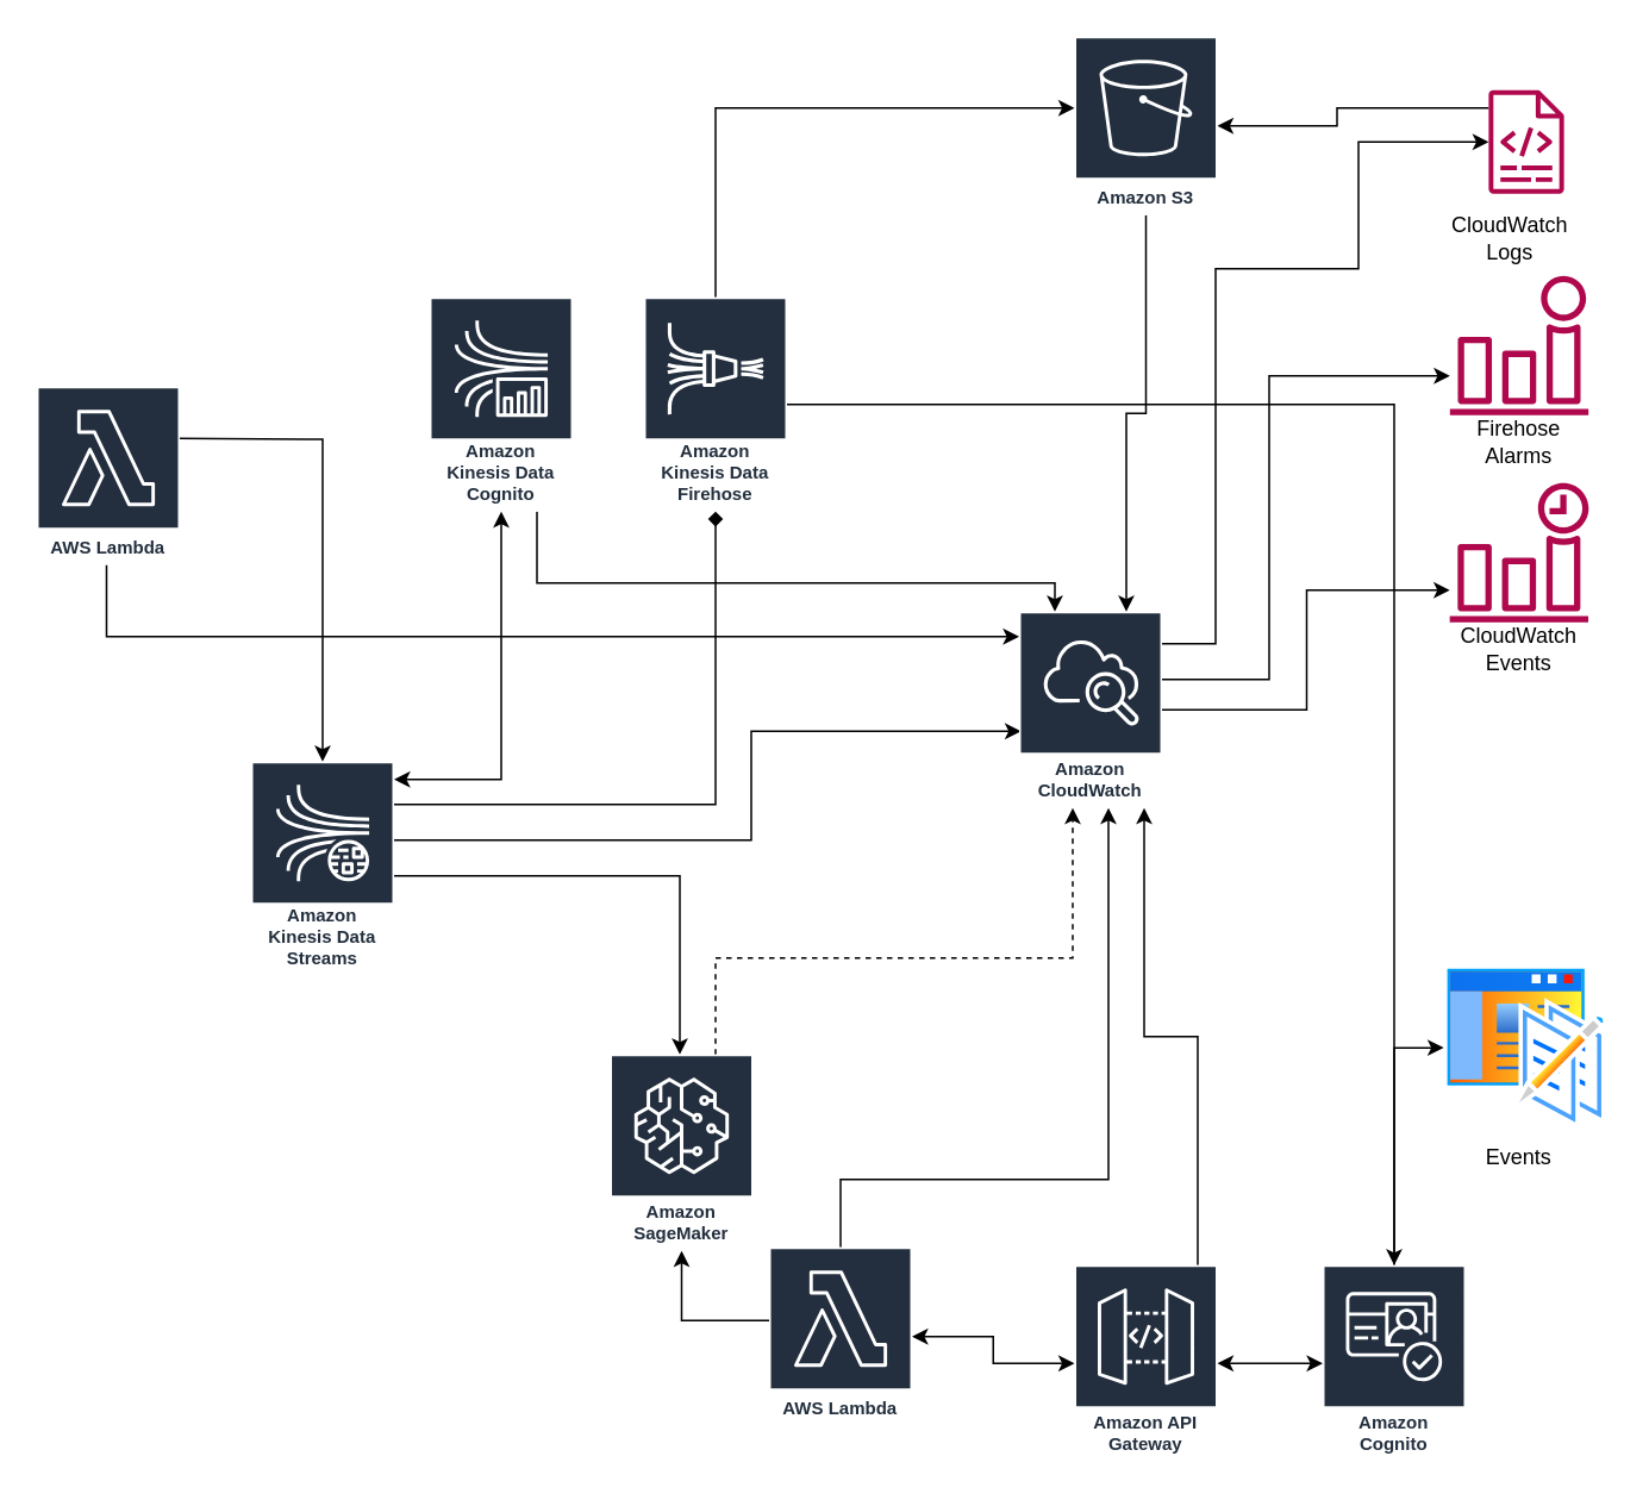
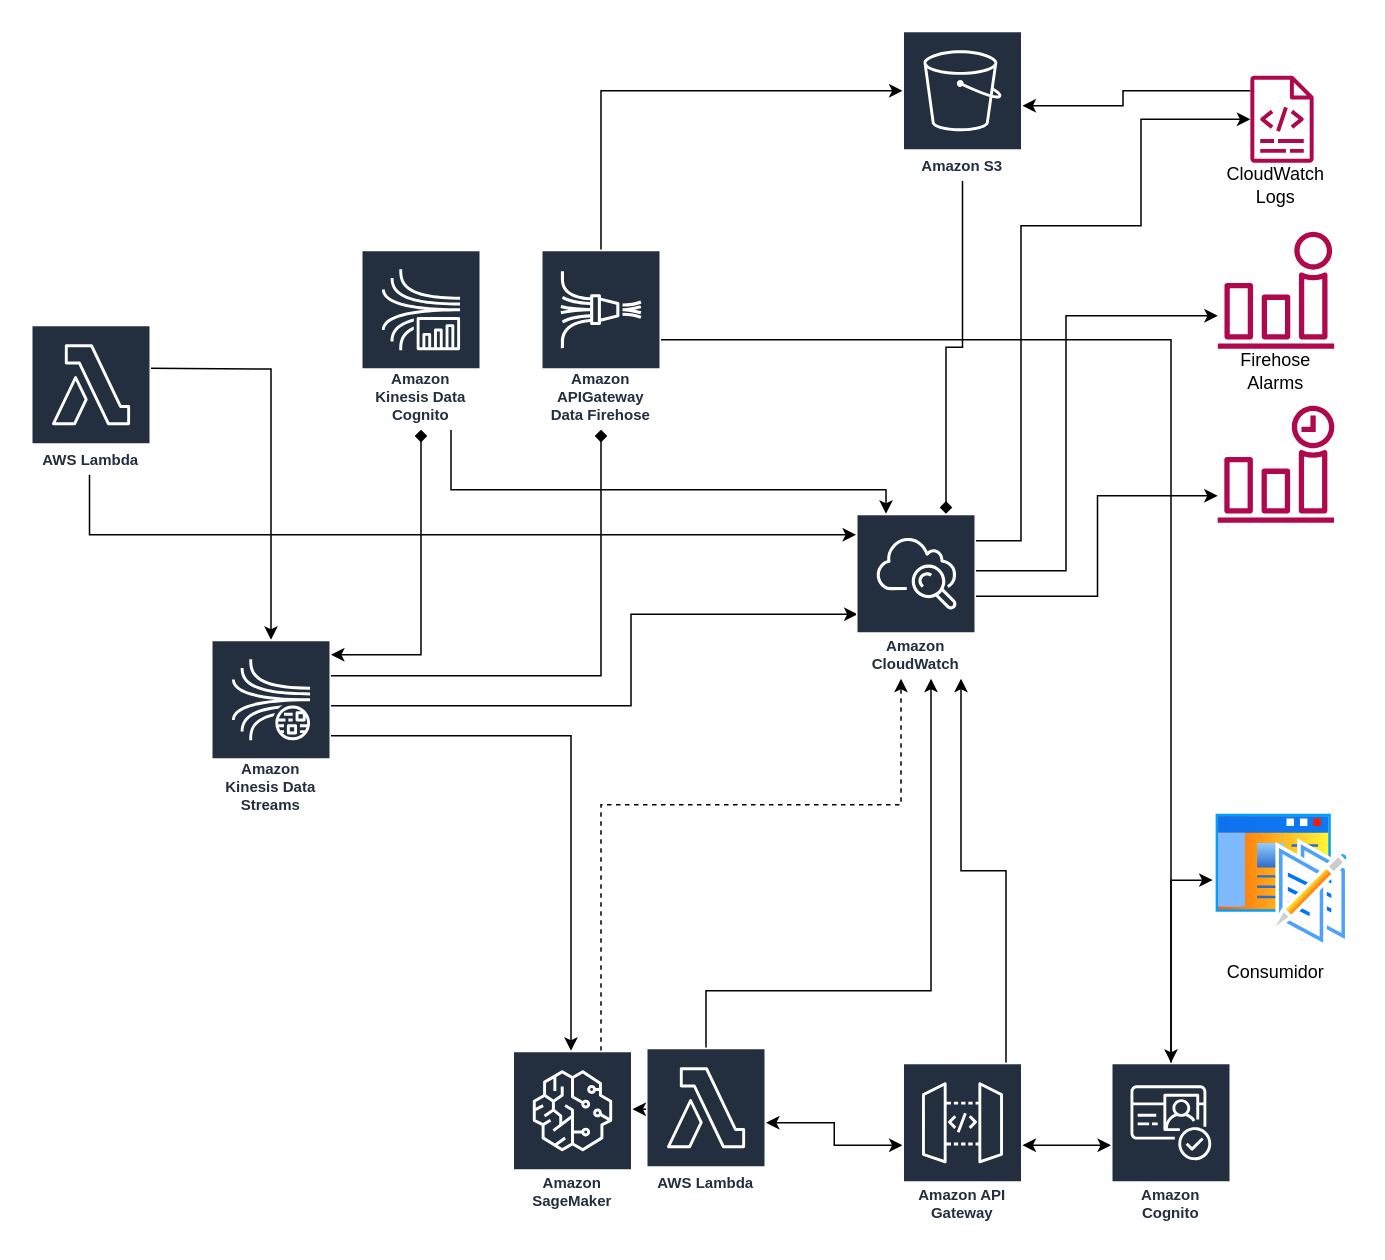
- <mxCell id="29" value="CloudWatch Logs" style="text;html=1;strokeColor=none;fillColor=none;align=center;verticalAlign=middle;whiteSpace=wrap;rounded=0;" vertex="1" parent="1"><mxGeometry x="815" y="118" width="60" height="30" as="geometry" /></mxCell>
+ <mxCell id="29" value="CloudWatch Logs" style="text;html=1;strokeColor=none;fillColor=none;align=center;verticalAlign=middle;whiteSpace=wrap;rounded=0;" vertex="1" parent="1"><mxGeometry x="820" y="108" width="60" height="30" as="geometry" /></mxCell>
- <mxCell id="6" value="Amazon Kinesis Data Firehose" style="sketch=0;outlineConnect=0;fontColor=#232F3E;gradientColor=none;strokeColor=#ffffff;fillColor=#232F3E;dashed=0;verticalLabelPosition=middle;verticalAlign=bottom;align=center;html=1;whiteSpace=wrap;fontSize=10;fontStyle=1;spacing=3;shape=mxgraph.aws4.productIcon;prIcon=mxgraph.aws4.kinesis_data_firehose;" vertex="1" parent="1"><mxGeometry x="360" y="166" width="80" height="120" as="geometry" /></mxCell>
+ <mxCell id="6" value="Amazon APIGateway Data Firehose" style="sketch=0;outlineConnect=0;fontColor=#232F3E;gradientColor=none;strokeColor=#ffffff;fillColor=#232F3E;dashed=0;verticalLabelPosition=middle;verticalAlign=bottom;align=center;html=1;whiteSpace=wrap;fontSize=10;fontStyle=1;spacing=3;shape=mxgraph.aws4.productIcon;prIcon=mxgraph.aws4.kinesis_data_firehose;" vertex="1" parent="1"><mxGeometry x="360" y="166" width="80" height="120" as="geometry" /></mxCell>
- <mxCell id="8" style="edgeStyle=orthogonalEdgeStyle;rounded=0;orthogonalLoop=1;jettySize=auto;html=1;startArrow=classic;startFill=1;" edge="1" parent="1" source="11" target="13"><mxGeometry relative="1" as="geometry"><Array as="points"><mxPoint x="280" y="436" /></Array></mxGeometry></mxCell>
+ <mxCell id="8" style="edgeStyle=orthogonalEdgeStyle;rounded=0;orthogonalLoop=1;jettySize=auto;html=1;startArrow=classic;startFill=1;endArrow=diamond;" edge="1" parent="1" source="11" target="13"><mxGeometry relative="1" as="geometry"><Array as="points"><mxPoint x="280" y="436" /></Array></mxGeometry></mxCell>
- <mxCell id="37" style="edgeStyle=orthogonalEdgeStyle;rounded=0;orthogonalLoop=1;jettySize=auto;html=1;" edge="1" parent="1" source="38" target="24"><mxGeometry relative="1" as="geometry"><Array as="points"><mxPoint x="641" y="231" /><mxPoint x="630" y="231" /></Array></mxGeometry></mxCell>
+ <mxCell id="37" style="edgeStyle=orthogonalEdgeStyle;rounded=0;orthogonalLoop=1;jettySize=auto;html=1;endArrow=diamond;" edge="1" parent="1" source="38" target="24"><mxGeometry relative="1" as="geometry"><Array as="points"><mxPoint x="641" y="231" /><mxPoint x="630" y="231" /></Array></mxGeometry></mxCell>
- <mxCell id="31" value="CloudWatch Events" style="text;html=1;strokeColor=none;fillColor=none;align=center;verticalAlign=middle;whiteSpace=wrap;rounded=0;" vertex="1" parent="1"><mxGeometry x="820" y="348" width="60" height="30" as="geometry" /></mxCell>
- <mxCell id="16" value="Amazon SageMaker" style="sketch=0;outlineConnect=0;fontColor=#232F3E;gradientColor=none;strokeColor=#ffffff;fillColor=#232F3E;dashed=0;verticalLabelPosition=middle;verticalAlign=bottom;align=center;html=1;whiteSpace=wrap;fontSize=10;fontStyle=1;spacing=3;shape=mxgraph.aws4.productIcon;prIcon=mxgraph.aws4.sagemaker;" vertex="1" parent="1"><mxGeometry x="341" y="590" width="80" height="110" as="geometry" /></mxCell>
+ <mxCell id="16" value="Amazon SageMaker" style="sketch=0;outlineConnect=0;fontColor=#232F3E;gradientColor=none;strokeColor=#ffffff;fillColor=#232F3E;dashed=0;verticalLabelPosition=middle;verticalAlign=bottom;align=center;html=1;whiteSpace=wrap;fontSize=10;fontStyle=1;spacing=3;shape=mxgraph.aws4.productIcon;prIcon=mxgraph.aws4.sagemaker;" vertex="1" parent="1"><mxGeometry x="341" y="700" width="80" height="110" as="geometry" /></mxCell>
- <mxCell id="41" value="Events" style="text;html=1;strokeColor=none;fillColor=none;align=center;verticalAlign=middle;whiteSpace=wrap;rounded=0;" vertex="1" parent="1"><mxGeometry x="810" y="632.5" width="80" height="30" as="geometry" /></mxCell>
+ <mxCell id="41" value="Consumidor" style="text;html=1;strokeColor=none;fillColor=none;align=center;verticalAlign=middle;whiteSpace=wrap;rounded=0;" vertex="1" parent="1"><mxGeometry x="810" y="632.5" width="80" height="30" as="geometry" /></mxCell>
